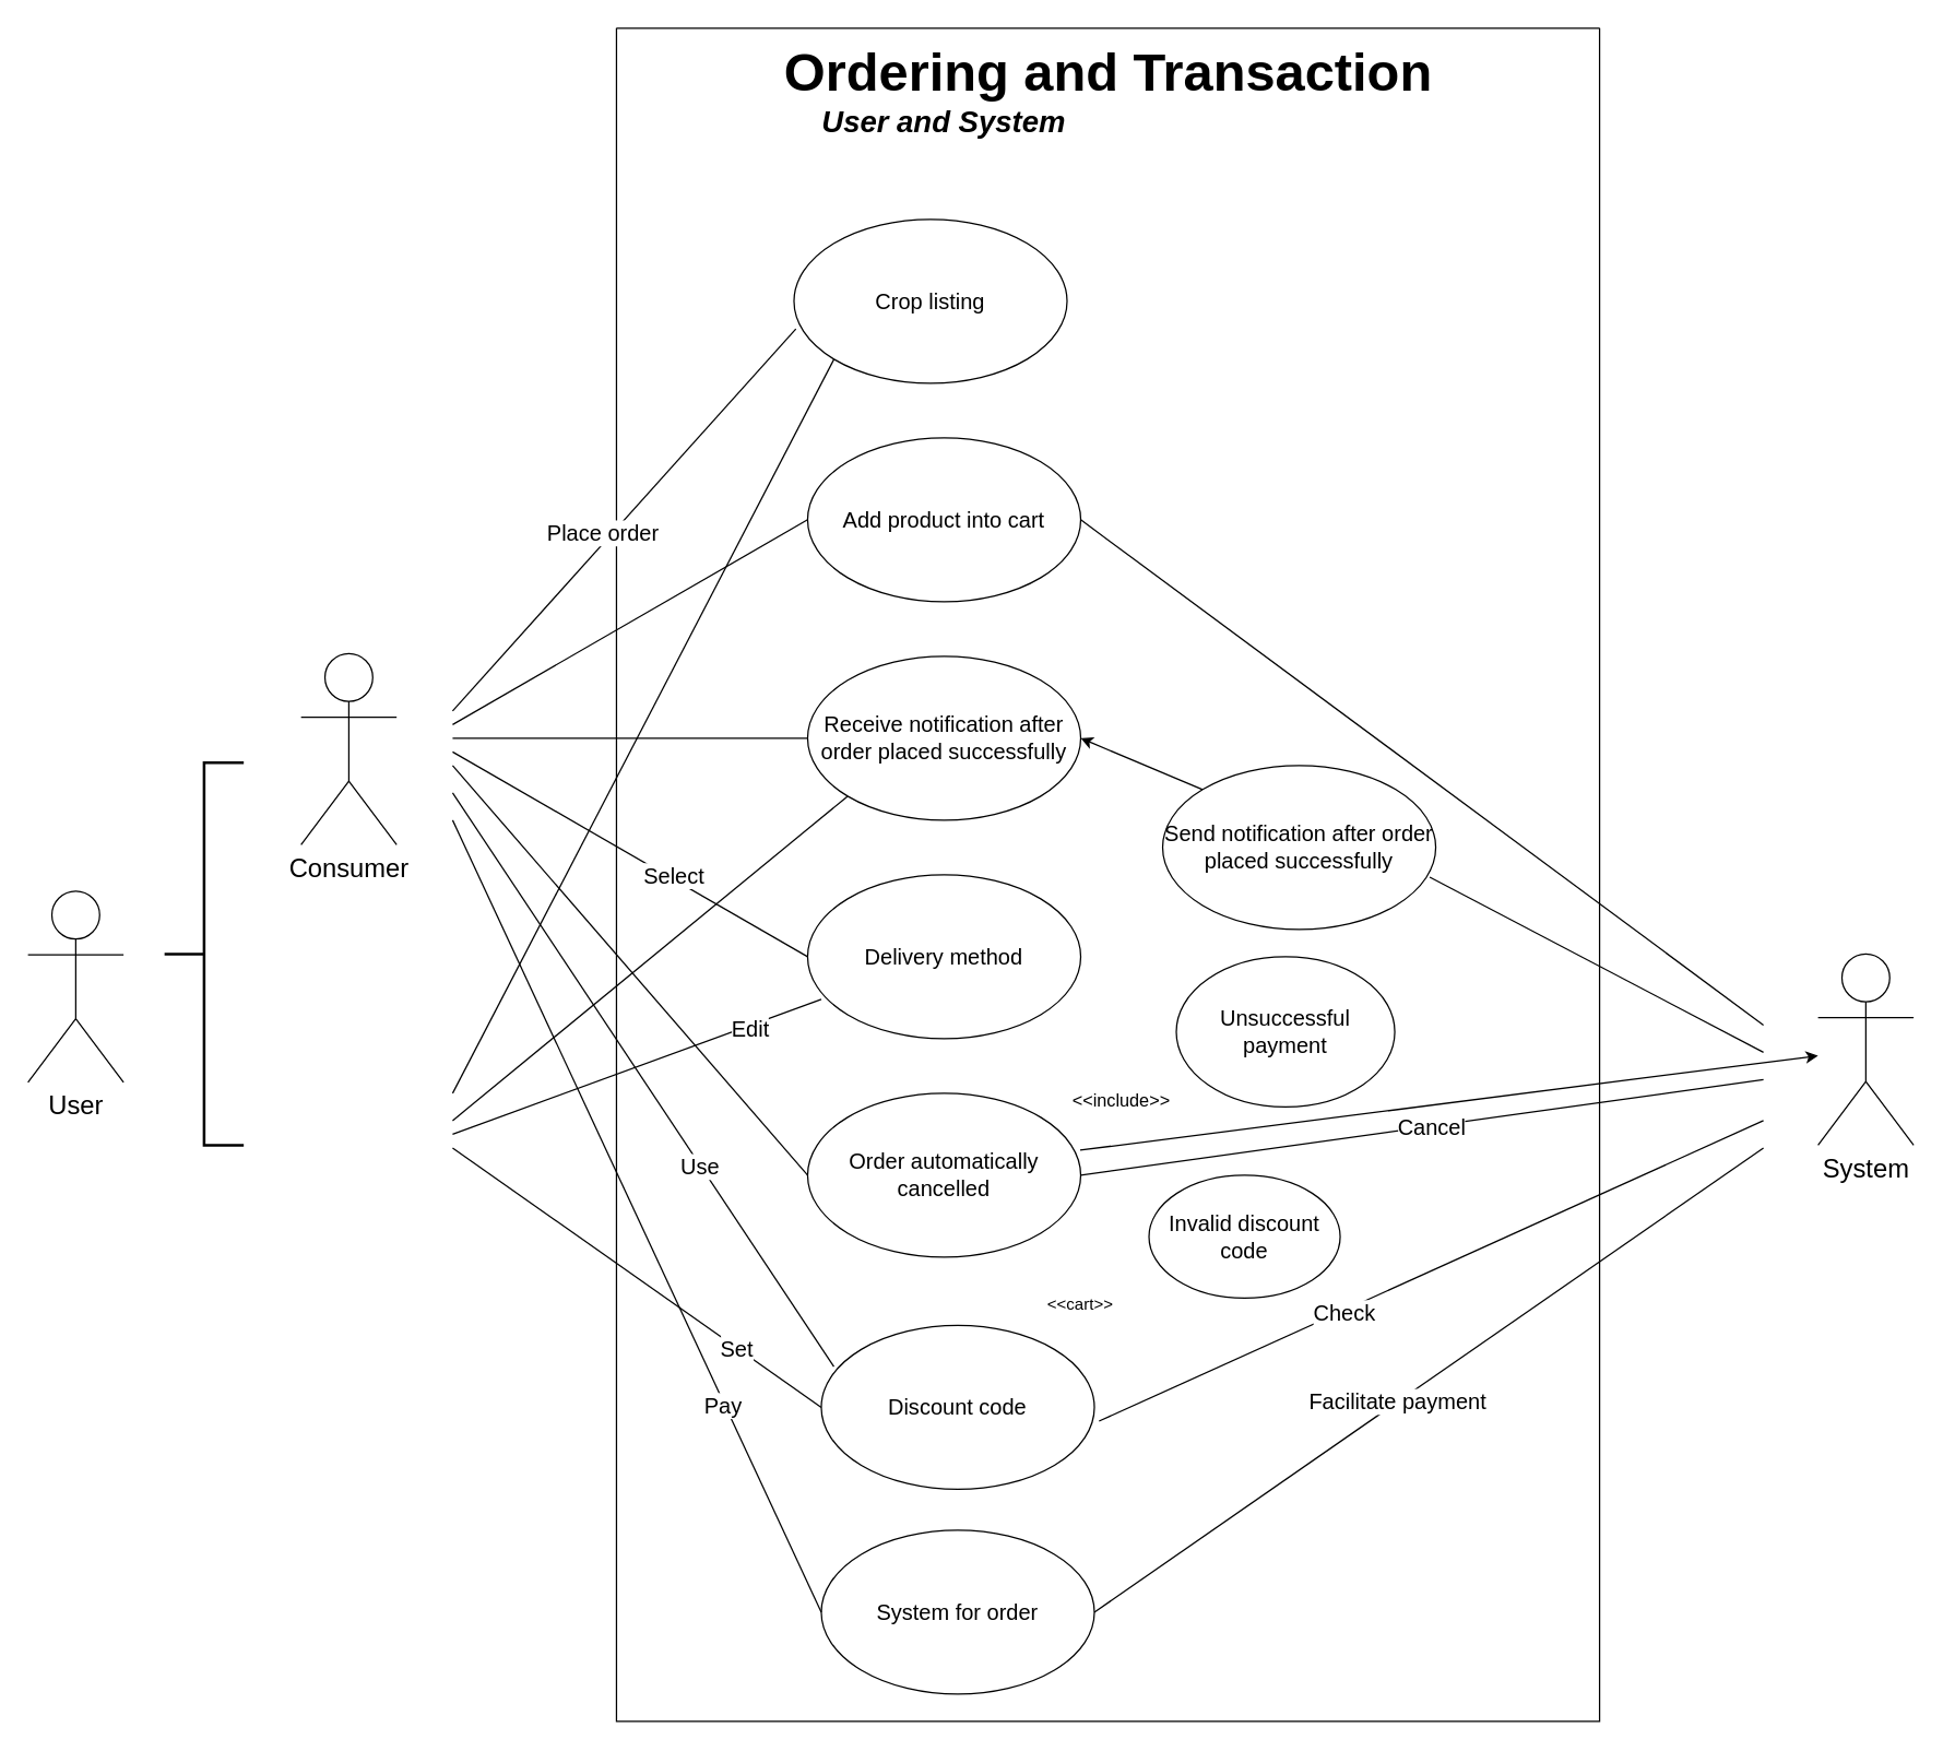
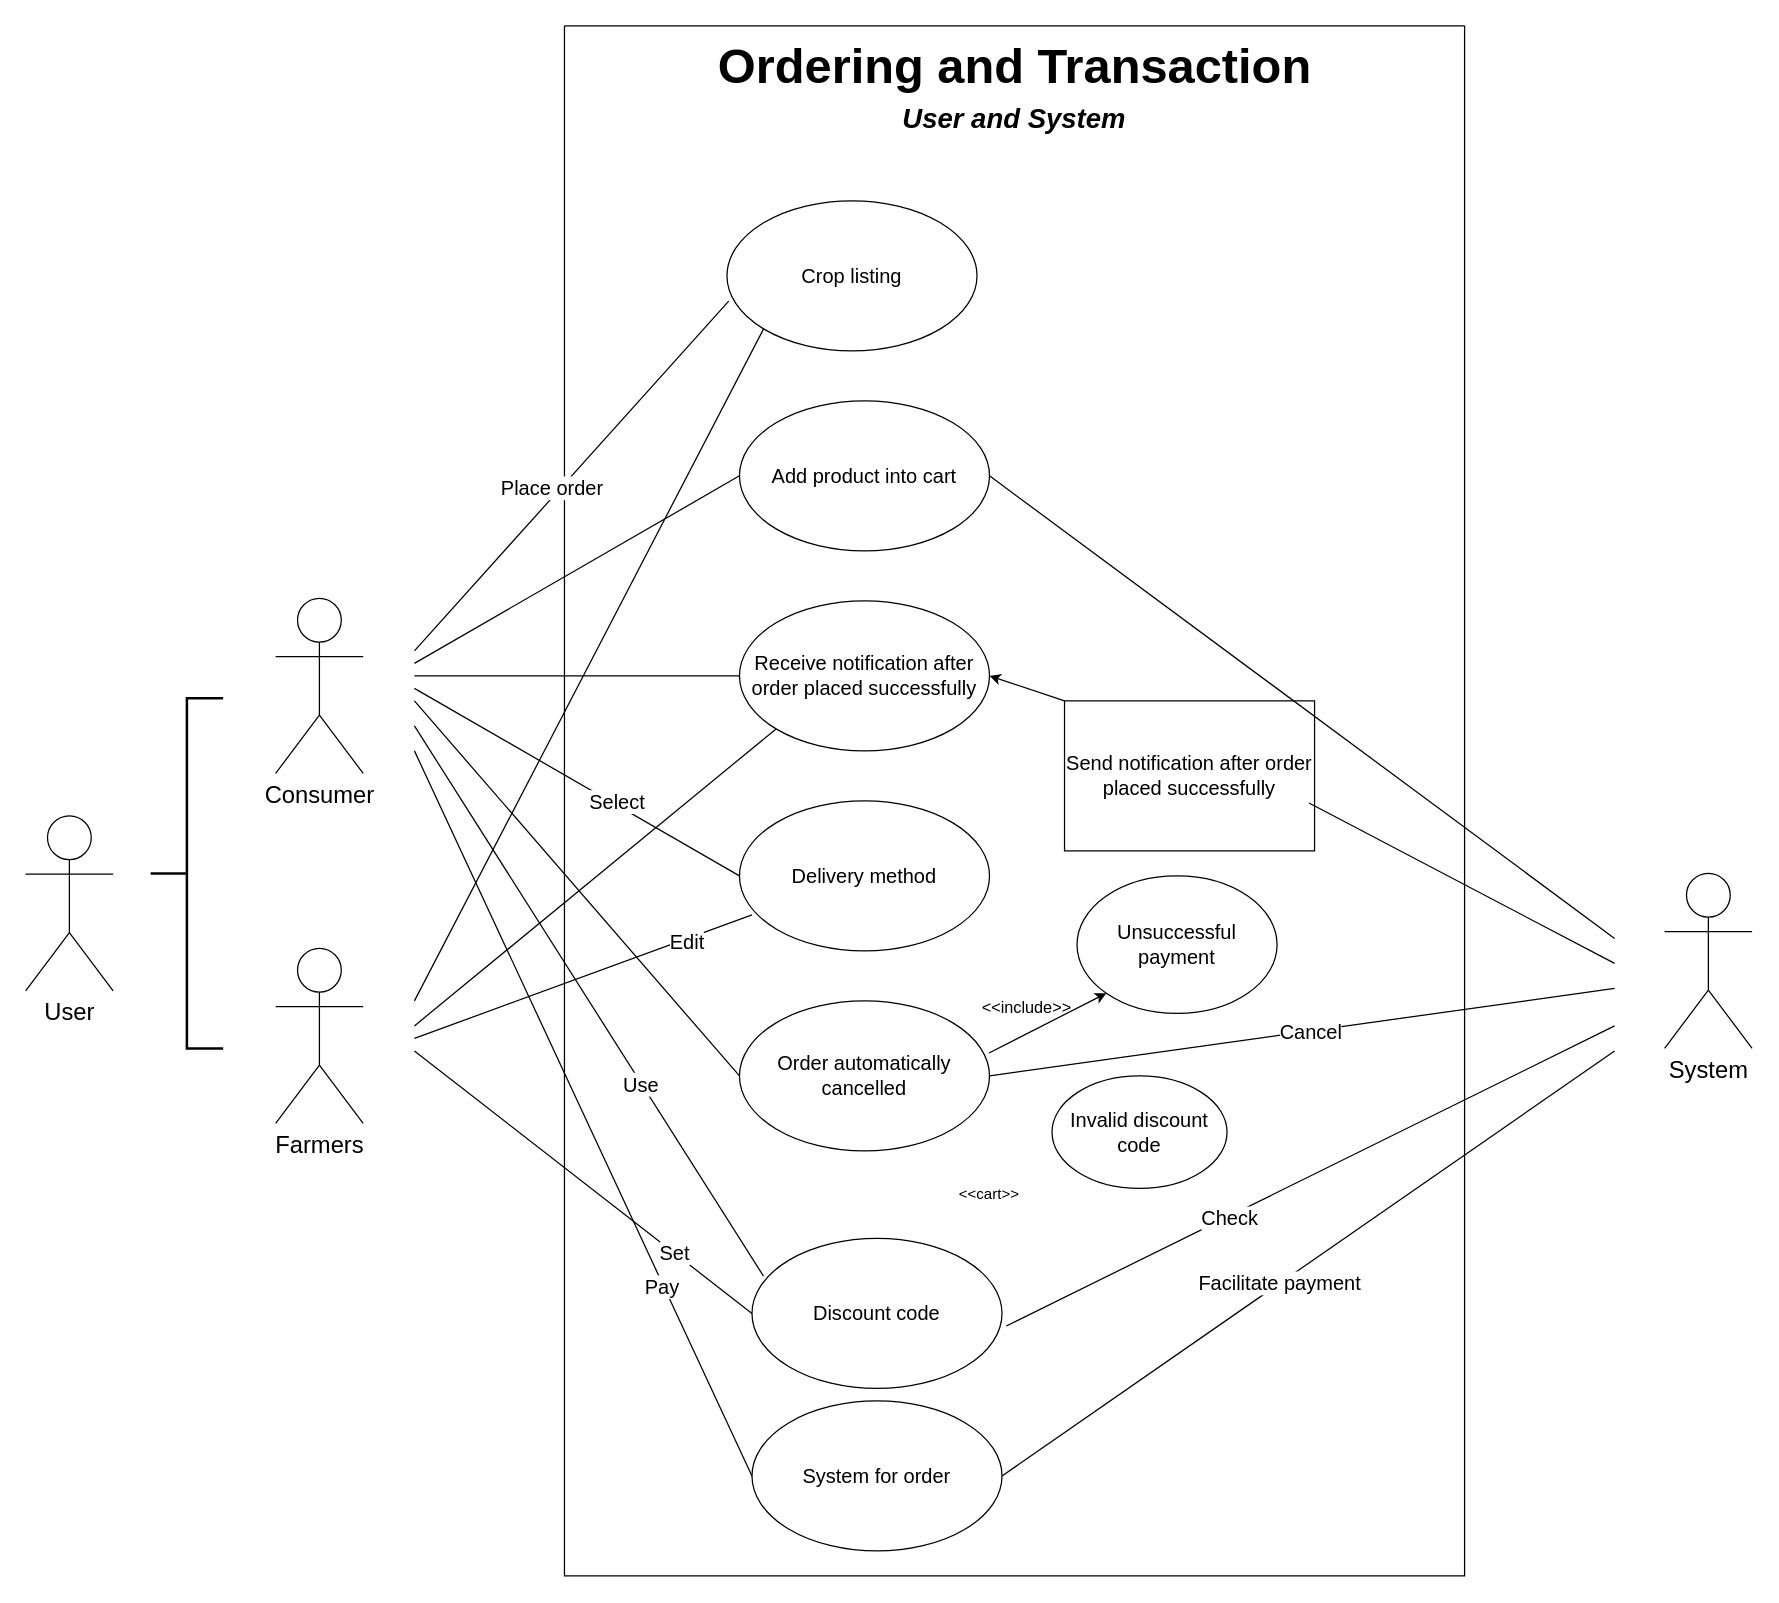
- <mxCell id="18" value="&lt;font style=&quot;font-size: 22px;&quot;&gt;&lt;b&gt;&lt;i&gt;User and System&lt;/i&gt;&lt;/b&gt;&lt;/font&gt;" style="text;html=1;strokeColor=none;fillColor=none;align=center;verticalAlign=middle;whiteSpace=wrap;rounded=0;" vertex="1" parent="2"><mxGeometry x="70" y="55" width="340" height="30" as="geometry" /></mxCell>
+ <mxCell id="18" value="&lt;font style=&quot;font-size: 22px;&quot;&gt;&lt;b&gt;&lt;i&gt;User and System&lt;/i&gt;&lt;/b&gt;&lt;/font&gt;" style="text;html=1;strokeColor=none;fillColor=none;align=center;verticalAlign=middle;whiteSpace=wrap;rounded=0;" vertex="1" parent="2"><mxGeometry x="190" y="60" width="340" height="30" as="geometry" /></mxCell>
- <mxCell id="11" value="&lt;font style=&quot;font-size: 16px;&quot;&gt;Send notification after order placed successfully&lt;/font&gt;" style="ellipse;whiteSpace=wrap;html=1;" vertex="1" parent="2"><mxGeometry x="400" y="540" width="200" height="120" as="geometry" /></mxCell>
+ <mxCell id="11" value="&lt;font style=&quot;font-size: 16px;&quot;&gt;Send notification after order placed successfully&lt;/font&gt;" style="whiteSpace=wrap;html=1;rounded=0;" vertex="1" parent="2"><mxGeometry x="400" y="540" width="200" height="120" as="geometry" /></mxCell>
- <mxCell id="13" value="" style="endArrow=classic;html=1;rounded=0;exitX=0.998;exitY=0.347;exitDx=0;exitDy=0;exitPerimeter=0;" edge="1" parent="2" source="8" target="23"><mxGeometry width="50" height="50" relative="1" as="geometry"><mxPoint x="260" y="840" as="sourcePoint" /><mxPoint x="310" y="790" as="targetPoint" /></mxGeometry></mxCell>
+ <mxCell id="13" value="" style="endArrow=classic;html=1;rounded=0;entryX=0;entryY=1;entryDx=0;entryDy=0;exitX=0.998;exitY=0.347;exitDx=0;exitDy=0;exitPerimeter=0;" edge="1" parent="2" source="8" target="12"><mxGeometry width="50" height="50" relative="1" as="geometry"><mxPoint x="260" y="840" as="sourcePoint" /><mxPoint x="310" y="790" as="targetPoint" /></mxGeometry></mxCell>
+ <mxCell id="21" value="&lt;font style=&quot;font-size: 19px;&quot;&gt;Farmers&lt;/font&gt;" style="shape=umlActor;verticalLabelPosition=bottom;verticalAlign=top;html=1;outlineConnect=0;" vertex="1" parent="1"><mxGeometry x="220" y="758" width="70" height="140" as="geometry" /></mxCell>
- <mxCell id="6" value="&lt;font style=&quot;font-size: 16px;&quot;&gt;Discount code&lt;/font&gt;" style="ellipse;whiteSpace=wrap;html=1;" vertex="1" parent="2"><mxGeometry x="150" y="950" width="200" height="120" as="geometry" /></mxCell>
+ <mxCell id="6" value="&lt;font style=&quot;font-size: 16px;&quot;&gt;Discount code&lt;/font&gt;" style="ellipse;whiteSpace=wrap;html=1;" vertex="1" parent="2"><mxGeometry x="150" y="970" width="200" height="120" as="geometry" /></mxCell>
